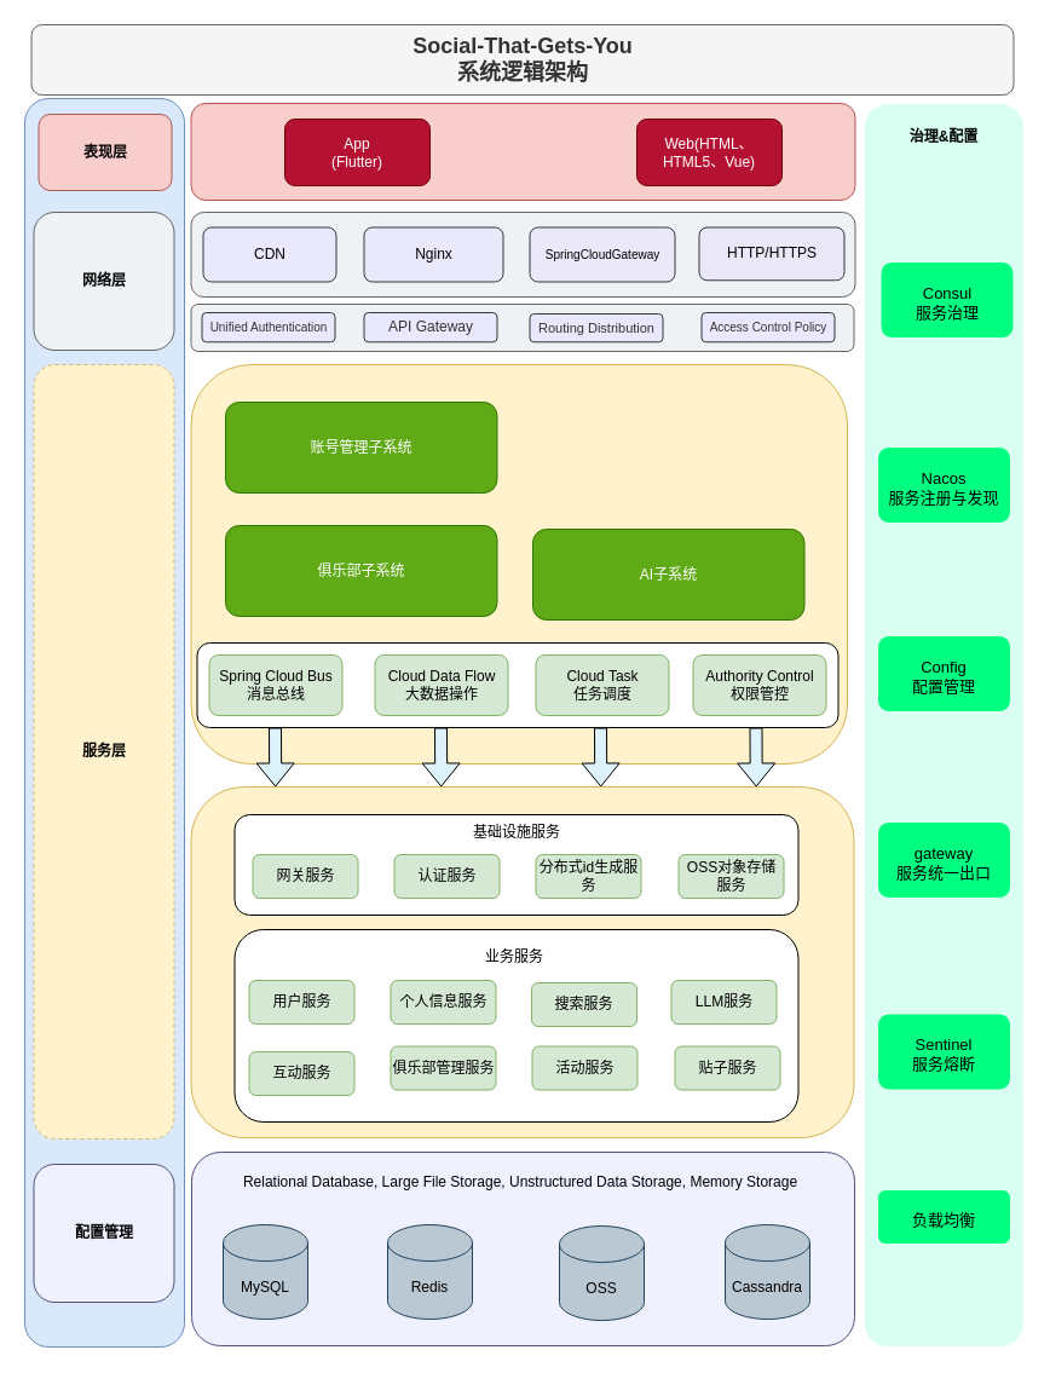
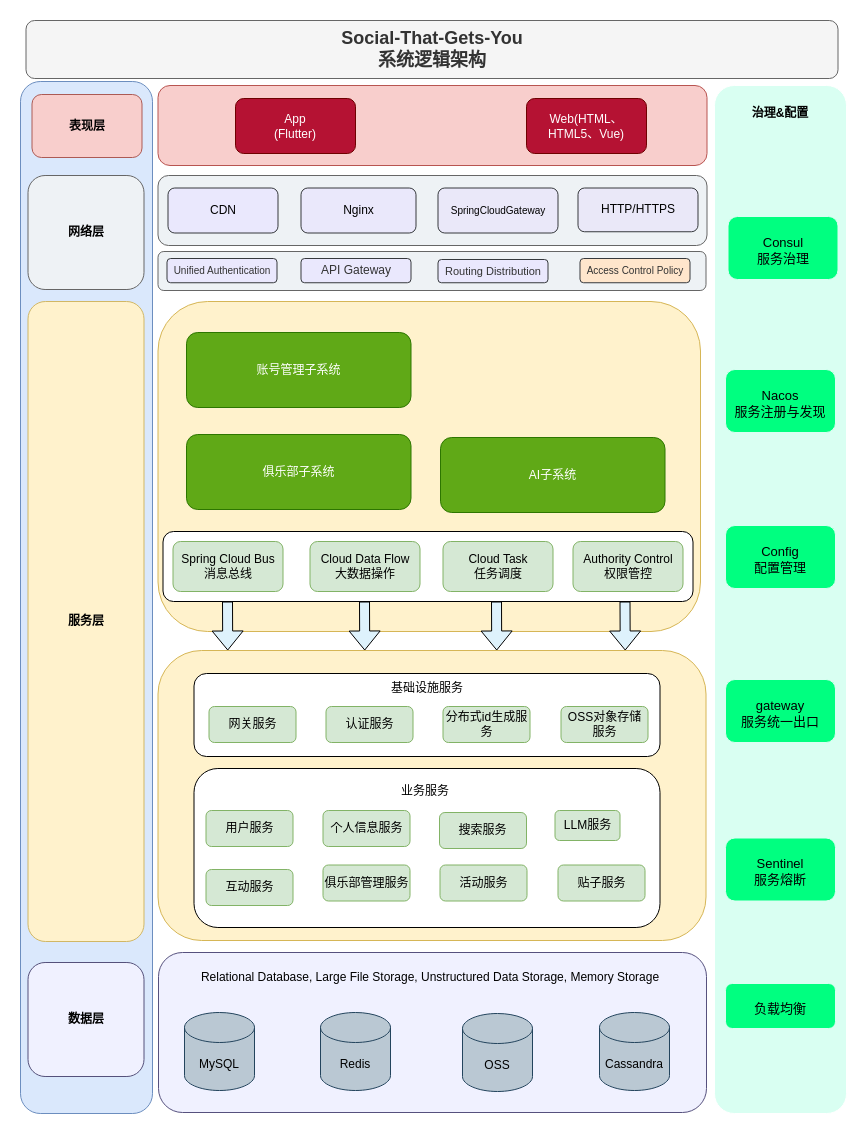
- <mxCell id="37" value="&lt;span style=&quot;color: rgb(51, 51, 51);&quot;&gt;&lt;font style=&quot;font-size: 10px;&quot;&gt;Access Control Policy&lt;/font&gt;&lt;/span&gt;" style="rounded=1;whiteSpace=wrap;html=1;fillColor=#eae8fd;strokeColor=#36393d;" parent="1" vertex="1"><mxGeometry x="579.5" y="258" width="110" height="24.25" as="geometry" /></mxCell>
+ <mxCell id="37" value="&lt;span style=&quot;color: rgb(51, 51, 51);&quot;&gt;&lt;font style=&quot;font-size: 10px;&quot;&gt;Access Control Policy&lt;/font&gt;&lt;/span&gt;" style="rounded=1;whiteSpace=wrap;html=1;fillColor=#ffe6cc;strokeColor=#36393d;" parent="1" vertex="1"><mxGeometry x="579.5" y="258" width="110" height="24.25" as="geometry" /></mxCell>
- <mxCell id="56" value="&lt;b&gt;服务层&lt;/b&gt;" style="rounded=1;whiteSpace=wrap;html=1;fillColor=#FFF2CC;strokeColor=#d1b765;dashed=1;" parent="1" vertex="1"><mxGeometry x="27.5" y="301" width="116" height="640" as="geometry" /></mxCell>
+ <mxCell id="56" value="&lt;b&gt;服务层&lt;/b&gt;" style="rounded=1;whiteSpace=wrap;html=1;fillColor=#FFF2CC;strokeColor=#d1b765;" parent="1" vertex="1"><mxGeometry x="27.5" y="301" width="116" height="640" as="geometry" /></mxCell>
- <mxCell id="54" value="LLM服务" style="rounded=1;whiteSpace=wrap;html=1;fillColor=#d5e8d4;strokeColor=#82b366;" parent="1" vertex="1"><mxGeometry x="554.5" y="810" width="87" height="36" as="geometry" /></mxCell>
+ <mxCell id="54" value="LLM服务" style="rounded=1;whiteSpace=wrap;html=1;fillColor=#d5e8d4;strokeColor=#82b366;" parent="1" vertex="1"><mxGeometry x="554.5" y="810" width="65" height="30" as="geometry" /></mxCell>
- <mxCell id="57" value="&lt;b&gt;配置管理&lt;/b&gt;" style="rounded=1;whiteSpace=wrap;html=1;fillColor=#F0F1FF;strokeColor=#55517b;" parent="1" vertex="1"><mxGeometry x="27.5" y="962" width="116" height="114" as="geometry" /></mxCell>
+ <mxCell id="57" value="&lt;b&gt;数据层&lt;/b&gt;" style="rounded=1;whiteSpace=wrap;html=1;fillColor=#F0F1FF;strokeColor=#55517b;" parent="1" vertex="1"><mxGeometry x="27.5" y="962" width="116" height="114" as="geometry" /></mxCell>
